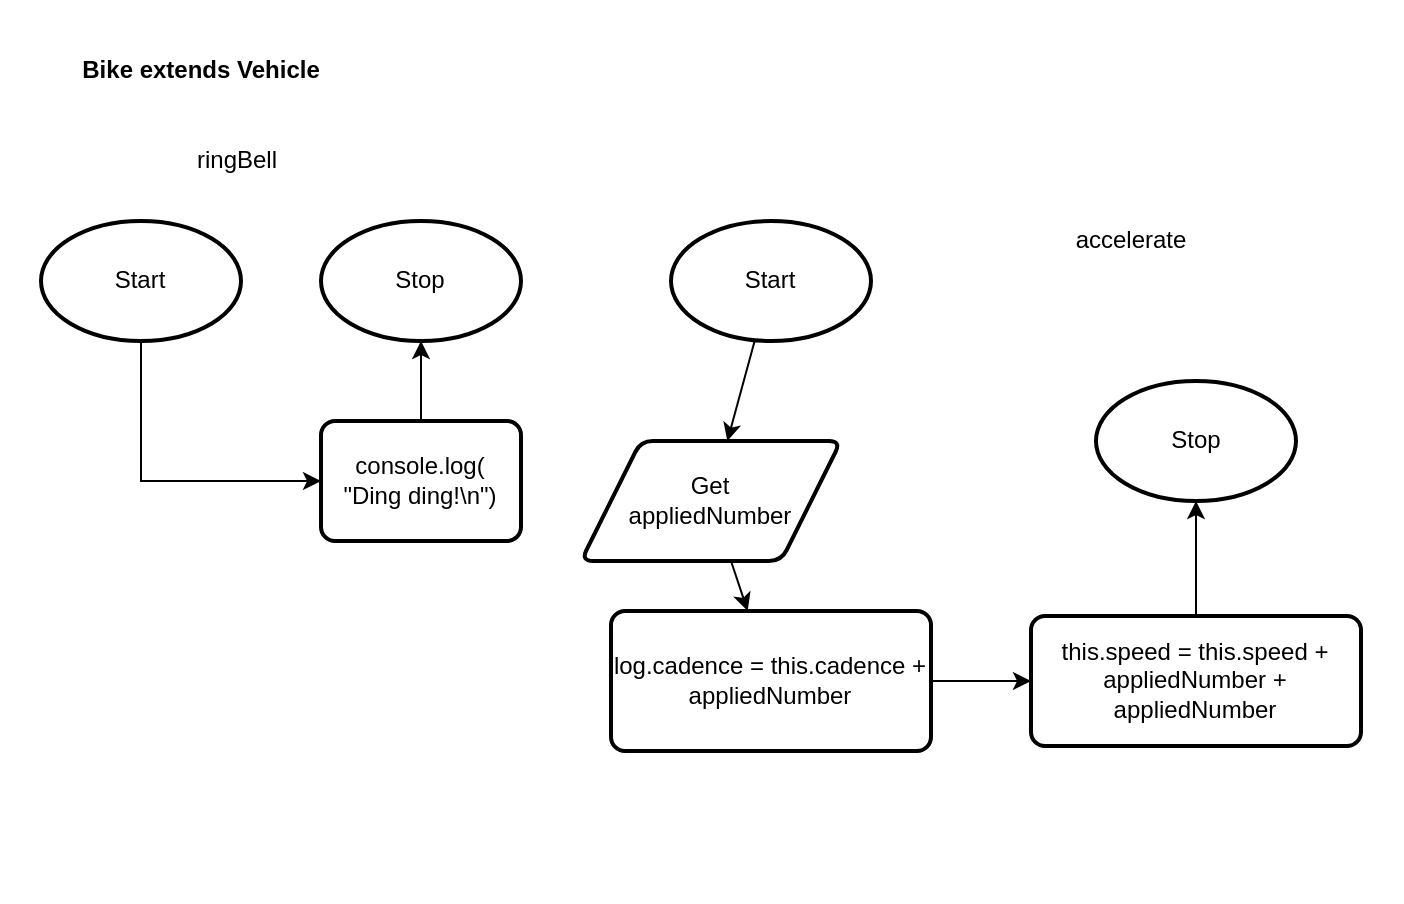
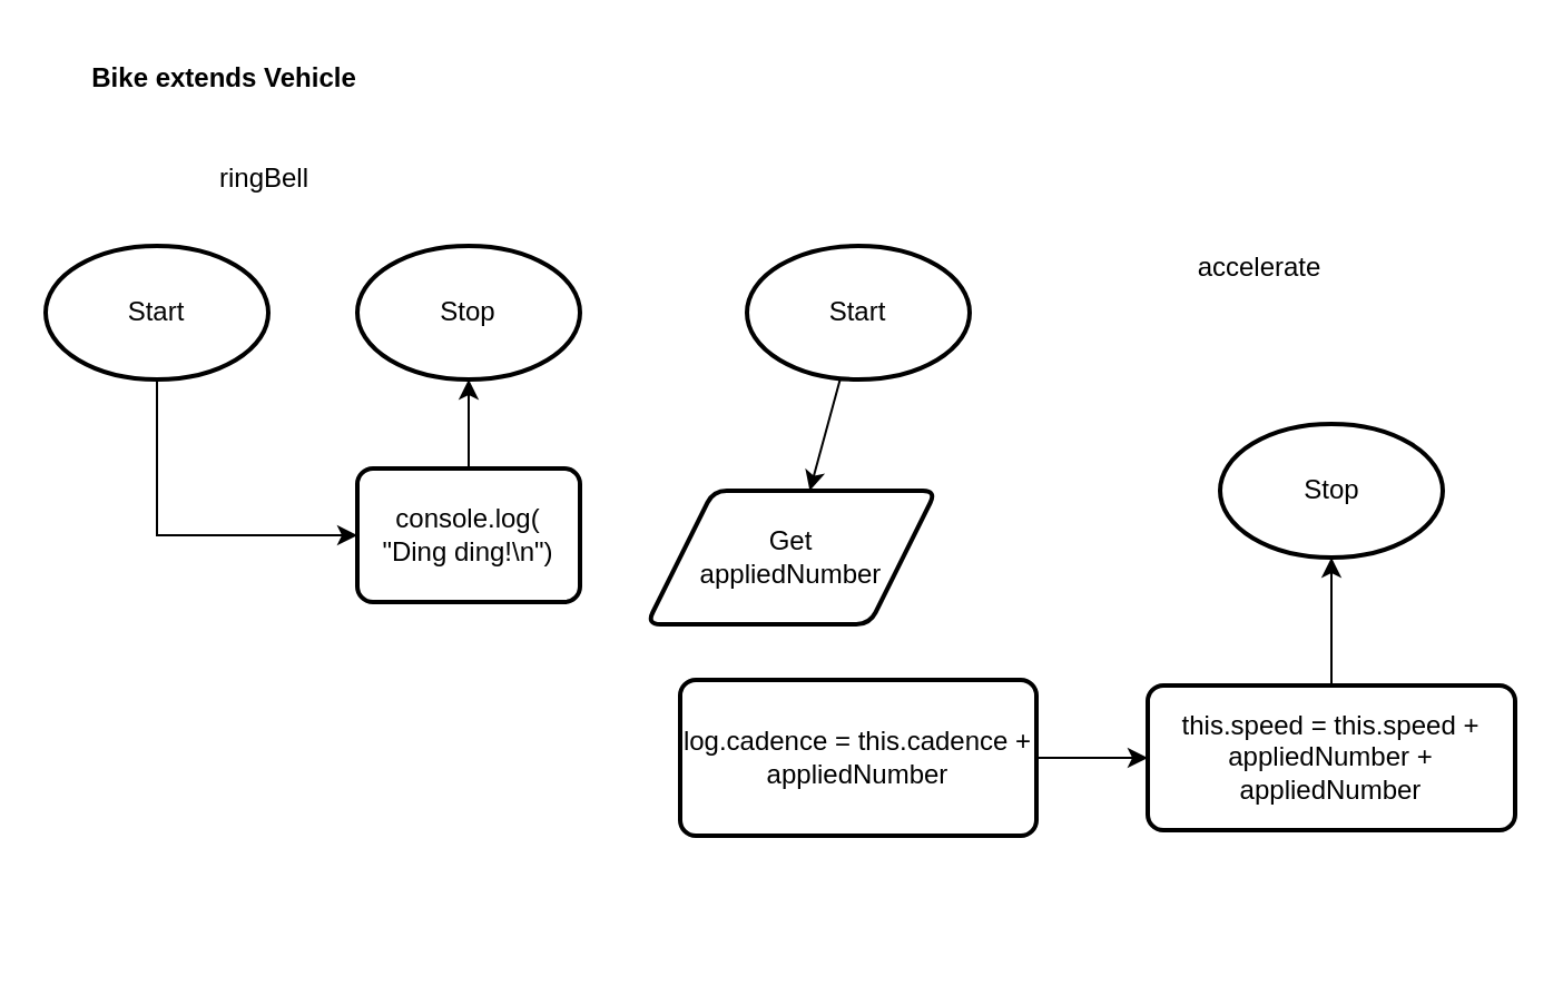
- <mxCell id="12" style="edgeStyle=none;html=1;fontSize=12;" edge="1" parent="1" source="13" target="15"><mxGeometry relative="1" as="geometry" /></mxCell>
